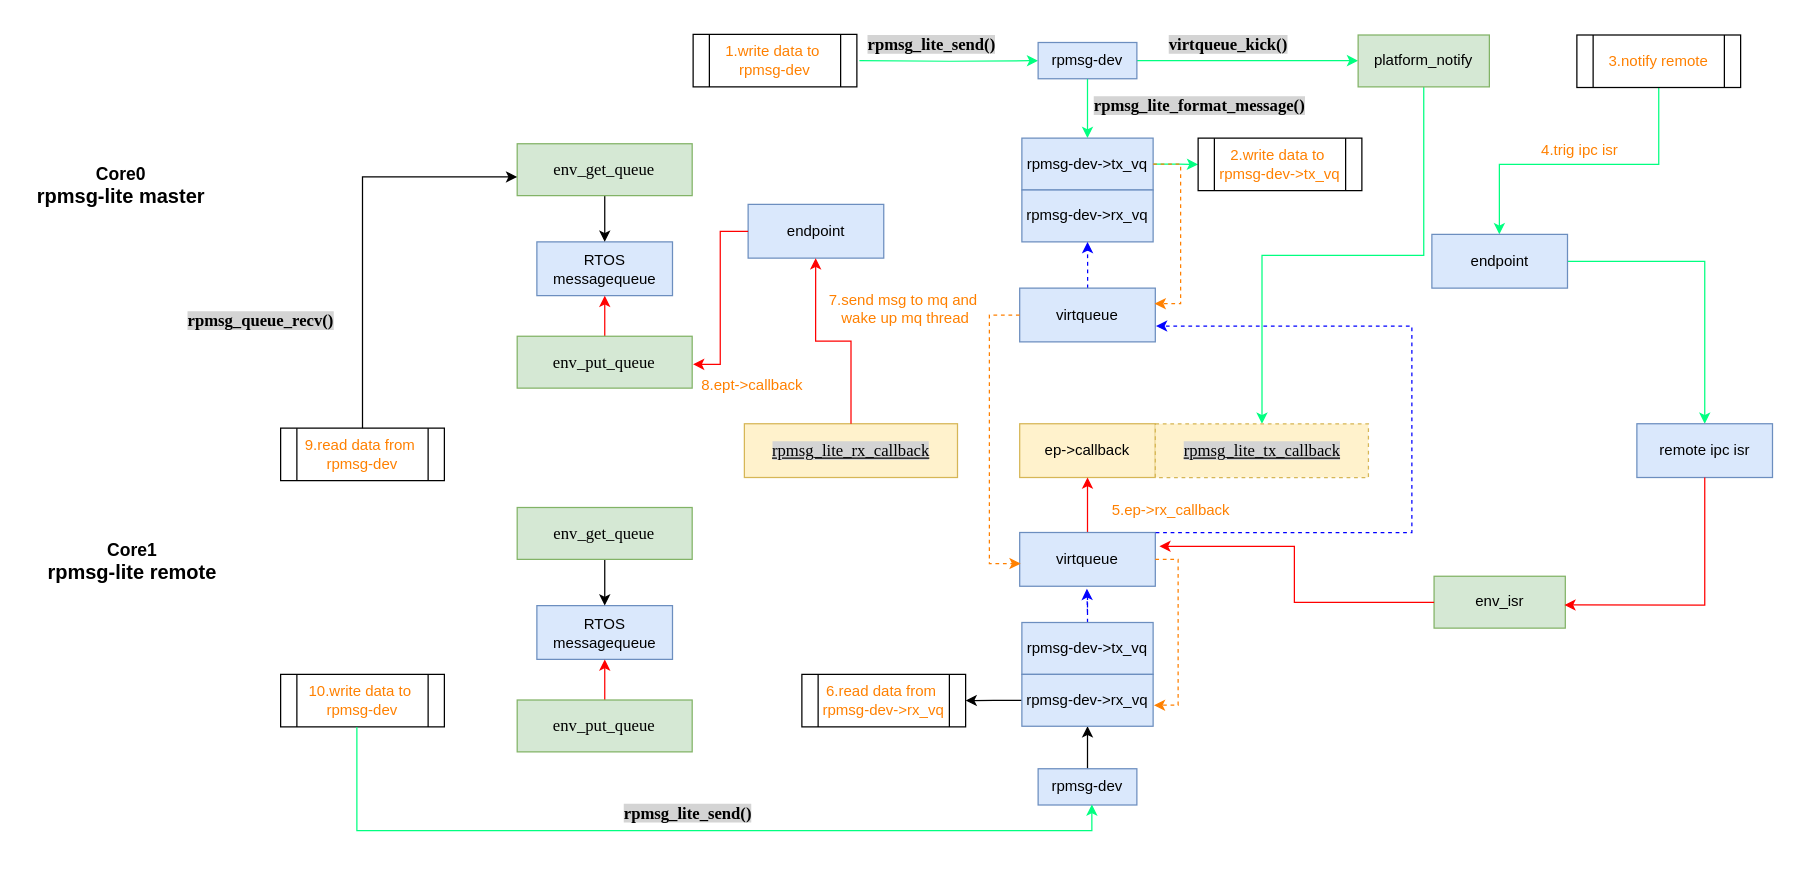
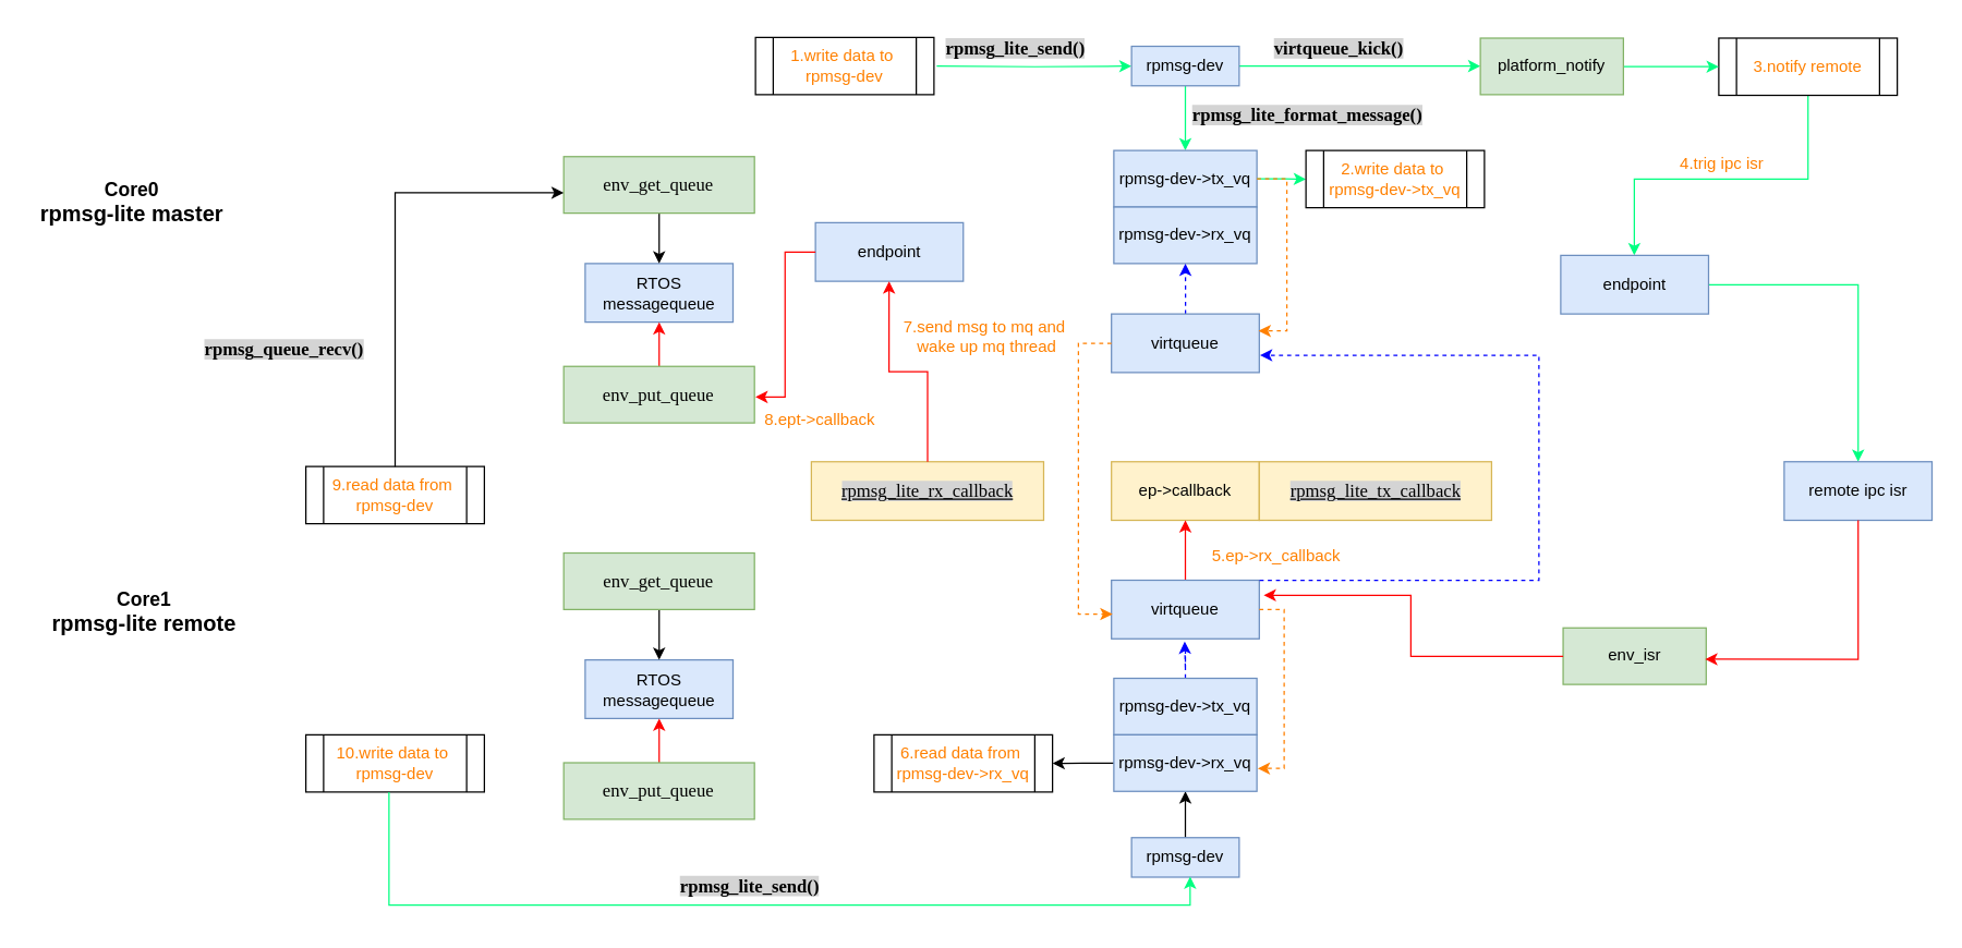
- <mxCell id="20" value="" style="edgeStyle=orthogonalEdgeStyle;rounded=0;orthogonalLoop=1;jettySize=auto;html=1;strokeColor=#00FF80;movable=1;resizable=1;rotatable=1;deletable=1;editable=1;locked=0;connectable=1;" parent="1" source="21" target="26" edge="1"><mxGeometry relative="1" as="geometry" /></mxCell>
+ <mxCell id="20" value="" style="edgeStyle=orthogonalEdgeStyle;rounded=0;orthogonalLoop=1;jettySize=auto;html=1;strokeColor=#00FF80;movable=1;resizable=1;rotatable=1;deletable=1;editable=1;locked=0;connectable=1;" parent="1" source="21" target="19" edge="1"><mxGeometry relative="1" as="geometry" /></mxCell>
- <mxCell id="26" value="&lt;span style=&quot;font-family: Consolas; font-size: 13.333px; white-space: pre; background-color: rgb(212, 212, 212); text-decoration-line: underline;&quot;&gt;rpmsg_lite_tx_callback&lt;/span&gt;" style="whiteSpace=wrap;html=1;fillColor=#fff2cc;strokeColor=#d6b656;movable=1;resizable=1;rotatable=1;deletable=1;editable=1;locked=0;connectable=1;dashed=1;" parent="1" vertex="1"><mxGeometry x="923.75" y="338.5" width="170.5" height="43" as="geometry" /></mxCell>
+ <mxCell id="26" value="&lt;span style=&quot;font-family: Consolas; font-size: 13.333px; white-space: pre; background-color: rgb(212, 212, 212); text-decoration-line: underline;&quot;&gt;rpmsg_lite_tx_callback&lt;/span&gt;" style="whiteSpace=wrap;html=1;fillColor=#fff2cc;strokeColor=#d6b656;movable=1;resizable=1;rotatable=1;deletable=1;editable=1;locked=0;connectable=1;" parent="1" vertex="1"><mxGeometry x="923.75" y="338.5" width="170.5" height="43" as="geometry" /></mxCell>
